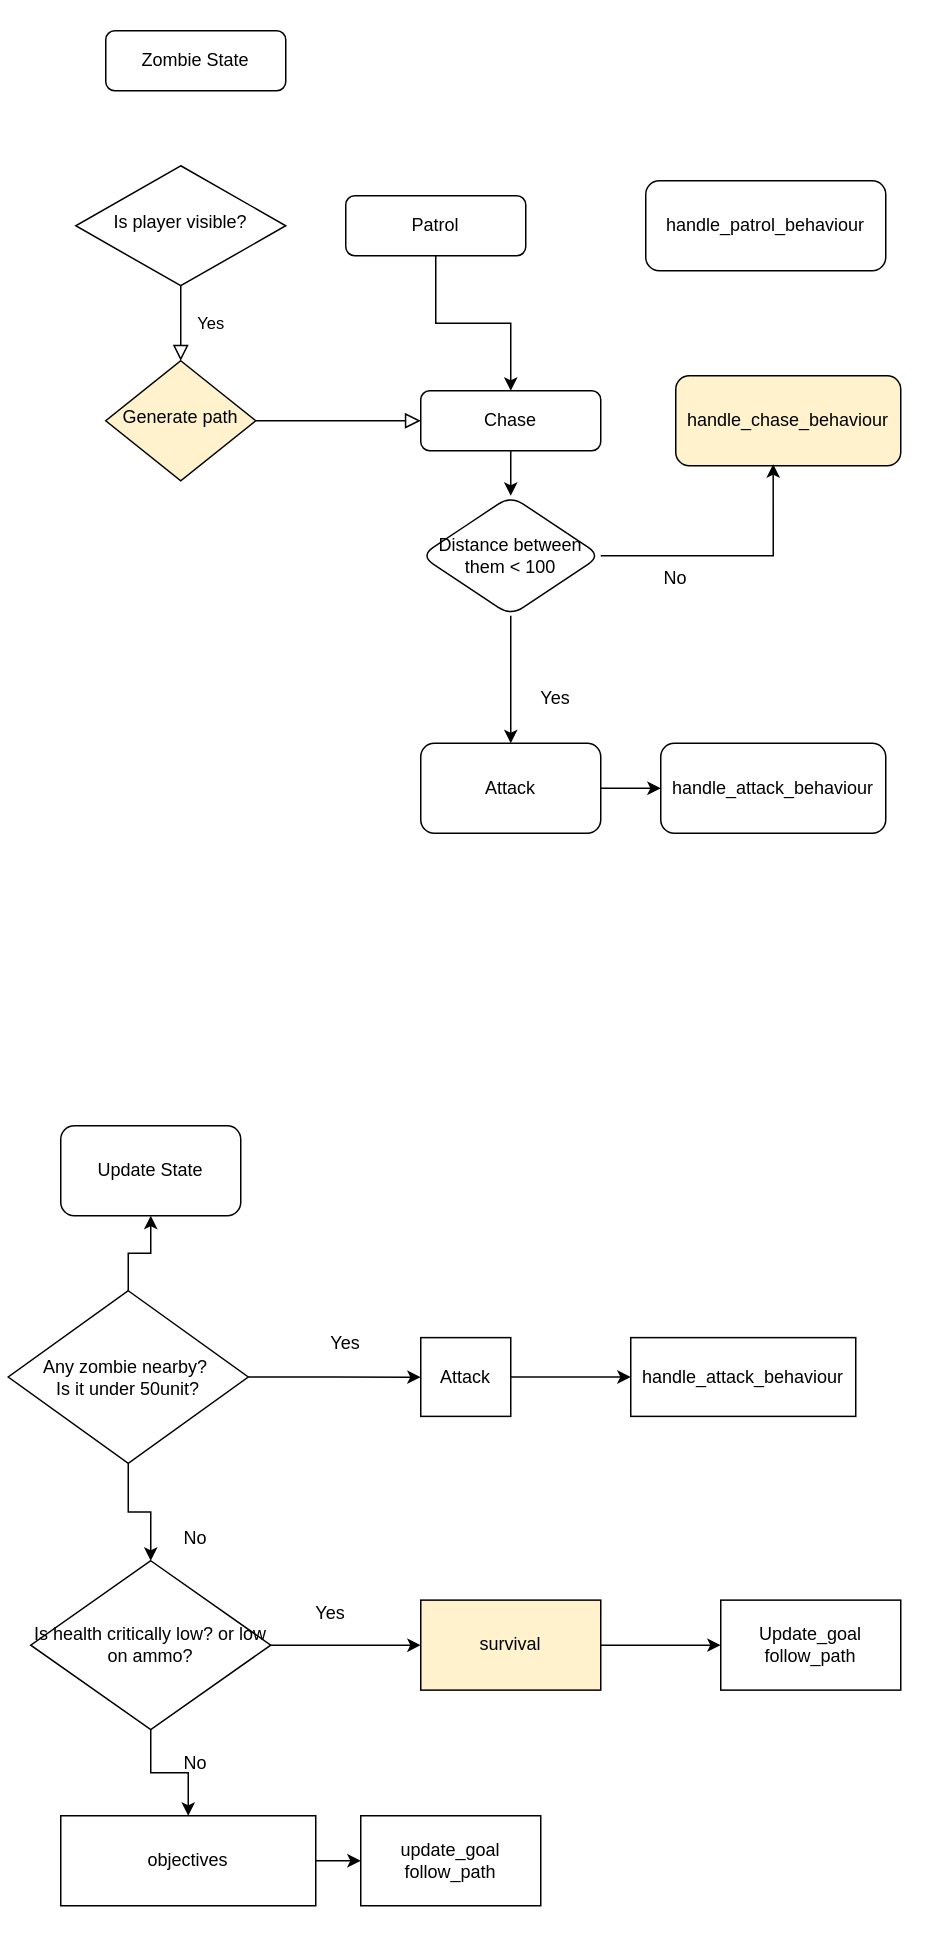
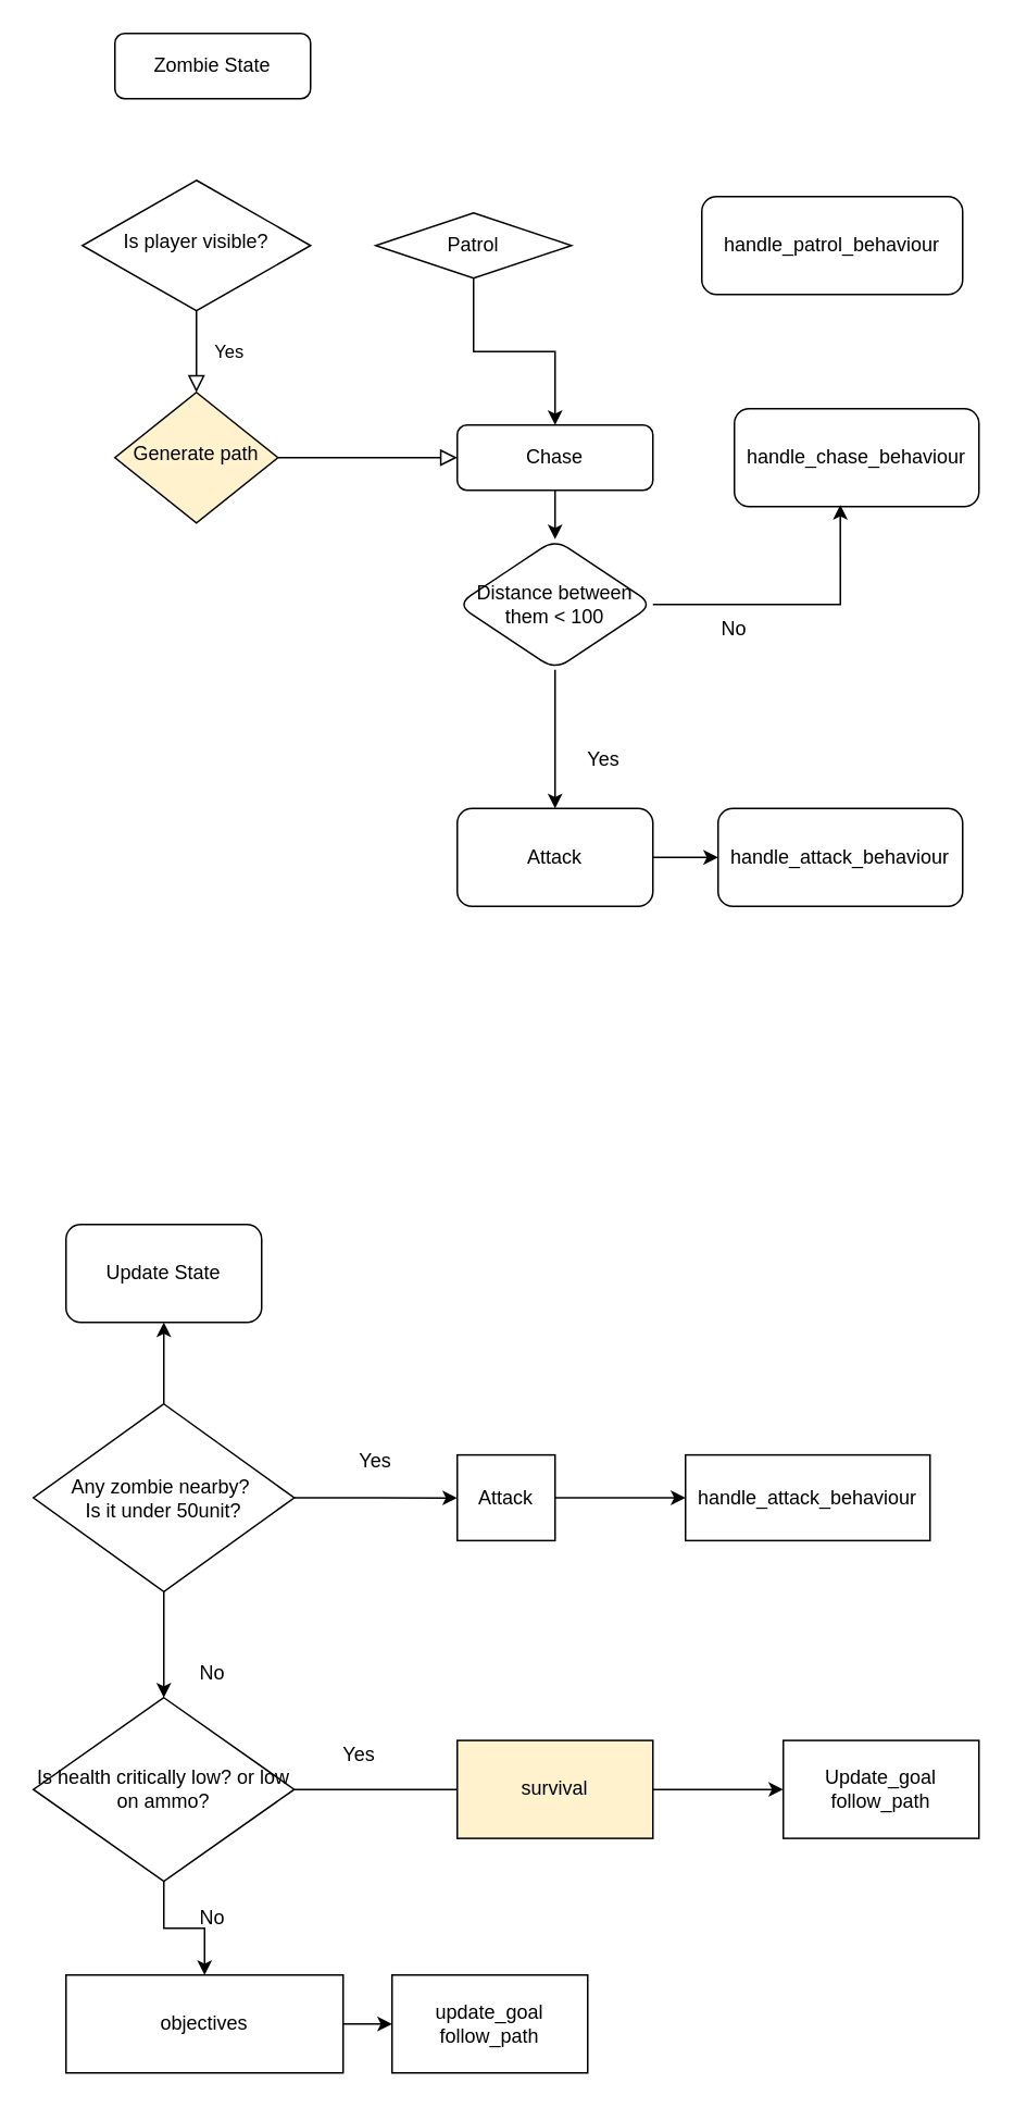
- <mxCell id="6" value="Patrol" style="rounded=1;whiteSpace=wrap;html=1;fontSize=12;glass=0;strokeWidth=1;shadow=0;" parent="1" vertex="1"><mxGeometry x="230" y="130" width="120" height="40" as="geometry" /></mxCell>
+ <mxCell id="6" value="Patrol" style="rhombus;whiteSpace=wrap;html=1;fontSize=12;glass=0;strokeWidth=1;shadow=0;" parent="1" vertex="1"><mxGeometry x="230" y="130" width="120" height="40" as="geometry" /></mxCell>
- <mxCell id="12" value="handle_chase_behaviour" style="whiteSpace=wrap;html=1;rounded=1;glass=0;strokeWidth=1;shadow=0;fillColor=#fff2cc;" vertex="1" parent="1"><mxGeometry x="450" y="250" width="150" height="60" as="geometry" /></mxCell>
+ <mxCell id="12" value="handle_chase_behaviour" style="whiteSpace=wrap;html=1;rounded=1;glass=0;strokeWidth=1;shadow=0;" vertex="1" parent="1"><mxGeometry x="450" y="250" width="150" height="60" as="geometry" /></mxCell>
- <mxCell id="25" value="Any zombie nearby?&amp;nbsp;&lt;div&gt;Is it under 50unit?&lt;/div&gt;" style="rhombus;whiteSpace=wrap;html=1;" vertex="1" parent="1"><mxGeometry x="5" y="860" width="160" height="115" as="geometry" /></mxCell>
+ <mxCell id="25" value="Any zombie nearby?&amp;nbsp;&lt;div&gt;Is it under 50unit?&lt;/div&gt;" style="rhombus;whiteSpace=wrap;html=1;" vertex="1" parent="1"><mxGeometry x="20" y="860" width="160" height="115" as="geometry" /></mxCell>
- <mxCell id="30" value="" style="edgeStyle=orthogonalEdgeStyle;rounded=0;orthogonalLoop=1;jettySize=auto;html=1;" edge="1" parent="1" source="32" target="35"><mxGeometry relative="1" as="geometry" /></mxCell>
+ <mxCell id="30" value="" style="edgeStyle=orthogonalEdgeStyle;rounded=0;orthogonalLoop=1;jettySize=auto;html=1;endArrow=none;" edge="1" parent="1" source="32" target="35"><mxGeometry relative="1" as="geometry" /></mxCell>
